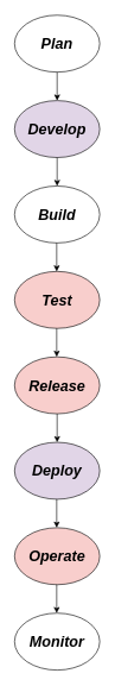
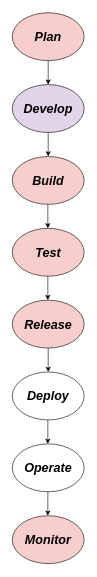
- <mxCell id="2" value="&lt;font style=&quot;font-size: 21px;&quot;&gt;&lt;b&gt;&lt;i&gt;Plan&lt;/i&gt;&lt;/b&gt;&lt;/font&gt;" style="ellipse;whiteSpace=wrap;html=1;" vertex="1" parent="1"><mxGeometry x="20" y="20" width="120" height="80" as="geometry" /></mxCell>
+ <mxCell id="2" value="&lt;font style=&quot;font-size: 21px;&quot;&gt;&lt;b&gt;&lt;i&gt;Plan&lt;/i&gt;&lt;/b&gt;&lt;/font&gt;" style="ellipse;whiteSpace=wrap;html=1;fillColor=#f8cecc;" vertex="1" parent="1"><mxGeometry x="20" y="20" width="120" height="80" as="geometry" /></mxCell>
- <mxCell id="6" value="&lt;font style=&quot;font-size: 21px;&quot;&gt;&lt;b&gt;&lt;i&gt;Build&lt;/i&gt;&lt;/b&gt;&lt;/font&gt;" style="ellipse;whiteSpace=wrap;html=1;" vertex="1" parent="1"><mxGeometry x="20" y="260" width="120" height="80" as="geometry" /></mxCell>
+ <mxCell id="6" value="&lt;font style=&quot;font-size: 21px;&quot;&gt;&lt;b&gt;&lt;i&gt;Build&lt;/i&gt;&lt;/b&gt;&lt;/font&gt;" style="ellipse;whiteSpace=wrap;html=1;fillColor=#f8cecc;" vertex="1" parent="1"><mxGeometry x="20" y="260" width="120" height="80" as="geometry" /></mxCell>
- <mxCell id="12" value="&lt;font style=&quot;font-size: 21px;&quot;&gt;&lt;b&gt;&lt;i&gt;Deploy&lt;/i&gt;&lt;/b&gt;&lt;/font&gt;" style="ellipse;whiteSpace=wrap;html=1;fillColor=#e1d5e7;" vertex="1" parent="1"><mxGeometry x="20" y="620" width="120" height="80" as="geometry" /></mxCell>
+ <mxCell id="12" value="&lt;font style=&quot;font-size: 21px;&quot;&gt;&lt;b&gt;&lt;i&gt;Deploy&lt;/i&gt;&lt;/b&gt;&lt;/font&gt;" style="ellipse;whiteSpace=wrap;html=1;" vertex="1" parent="1"><mxGeometry x="20" y="620" width="120" height="80" as="geometry" /></mxCell>
- <mxCell id="14" value="&lt;font style=&quot;font-size: 21px;&quot;&gt;&lt;b&gt;&lt;i&gt;Operate&lt;/i&gt;&lt;/b&gt;&lt;/font&gt;" style="ellipse;whiteSpace=wrap;html=1;fillColor=#f8cecc;" vertex="1" parent="1"><mxGeometry x="20" y="740" width="120" height="80" as="geometry" /></mxCell>
+ <mxCell id="14" value="&lt;font style=&quot;font-size: 21px;&quot;&gt;&lt;b&gt;&lt;i&gt;Operate&lt;/i&gt;&lt;/b&gt;&lt;/font&gt;" style="ellipse;whiteSpace=wrap;html=1;" vertex="1" parent="1"><mxGeometry x="20" y="740" width="120" height="80" as="geometry" /></mxCell>
- <mxCell id="16" value="&lt;font style=&quot;font-size: 21px;&quot;&gt;&lt;b&gt;&lt;i&gt;Monitor&lt;/i&gt;&lt;/b&gt;&lt;/font&gt;" style="ellipse;whiteSpace=wrap;html=1;" vertex="1" parent="1"><mxGeometry x="20" y="860" width="120" height="80" as="geometry" /></mxCell>
+ <mxCell id="16" value="&lt;font style=&quot;font-size: 21px;&quot;&gt;&lt;b&gt;&lt;i&gt;Monitor&lt;/i&gt;&lt;/b&gt;&lt;/font&gt;" style="ellipse;whiteSpace=wrap;html=1;fillColor=#f8cecc;" vertex="1" parent="1"><mxGeometry x="20" y="860" width="120" height="80" as="geometry" /></mxCell>
